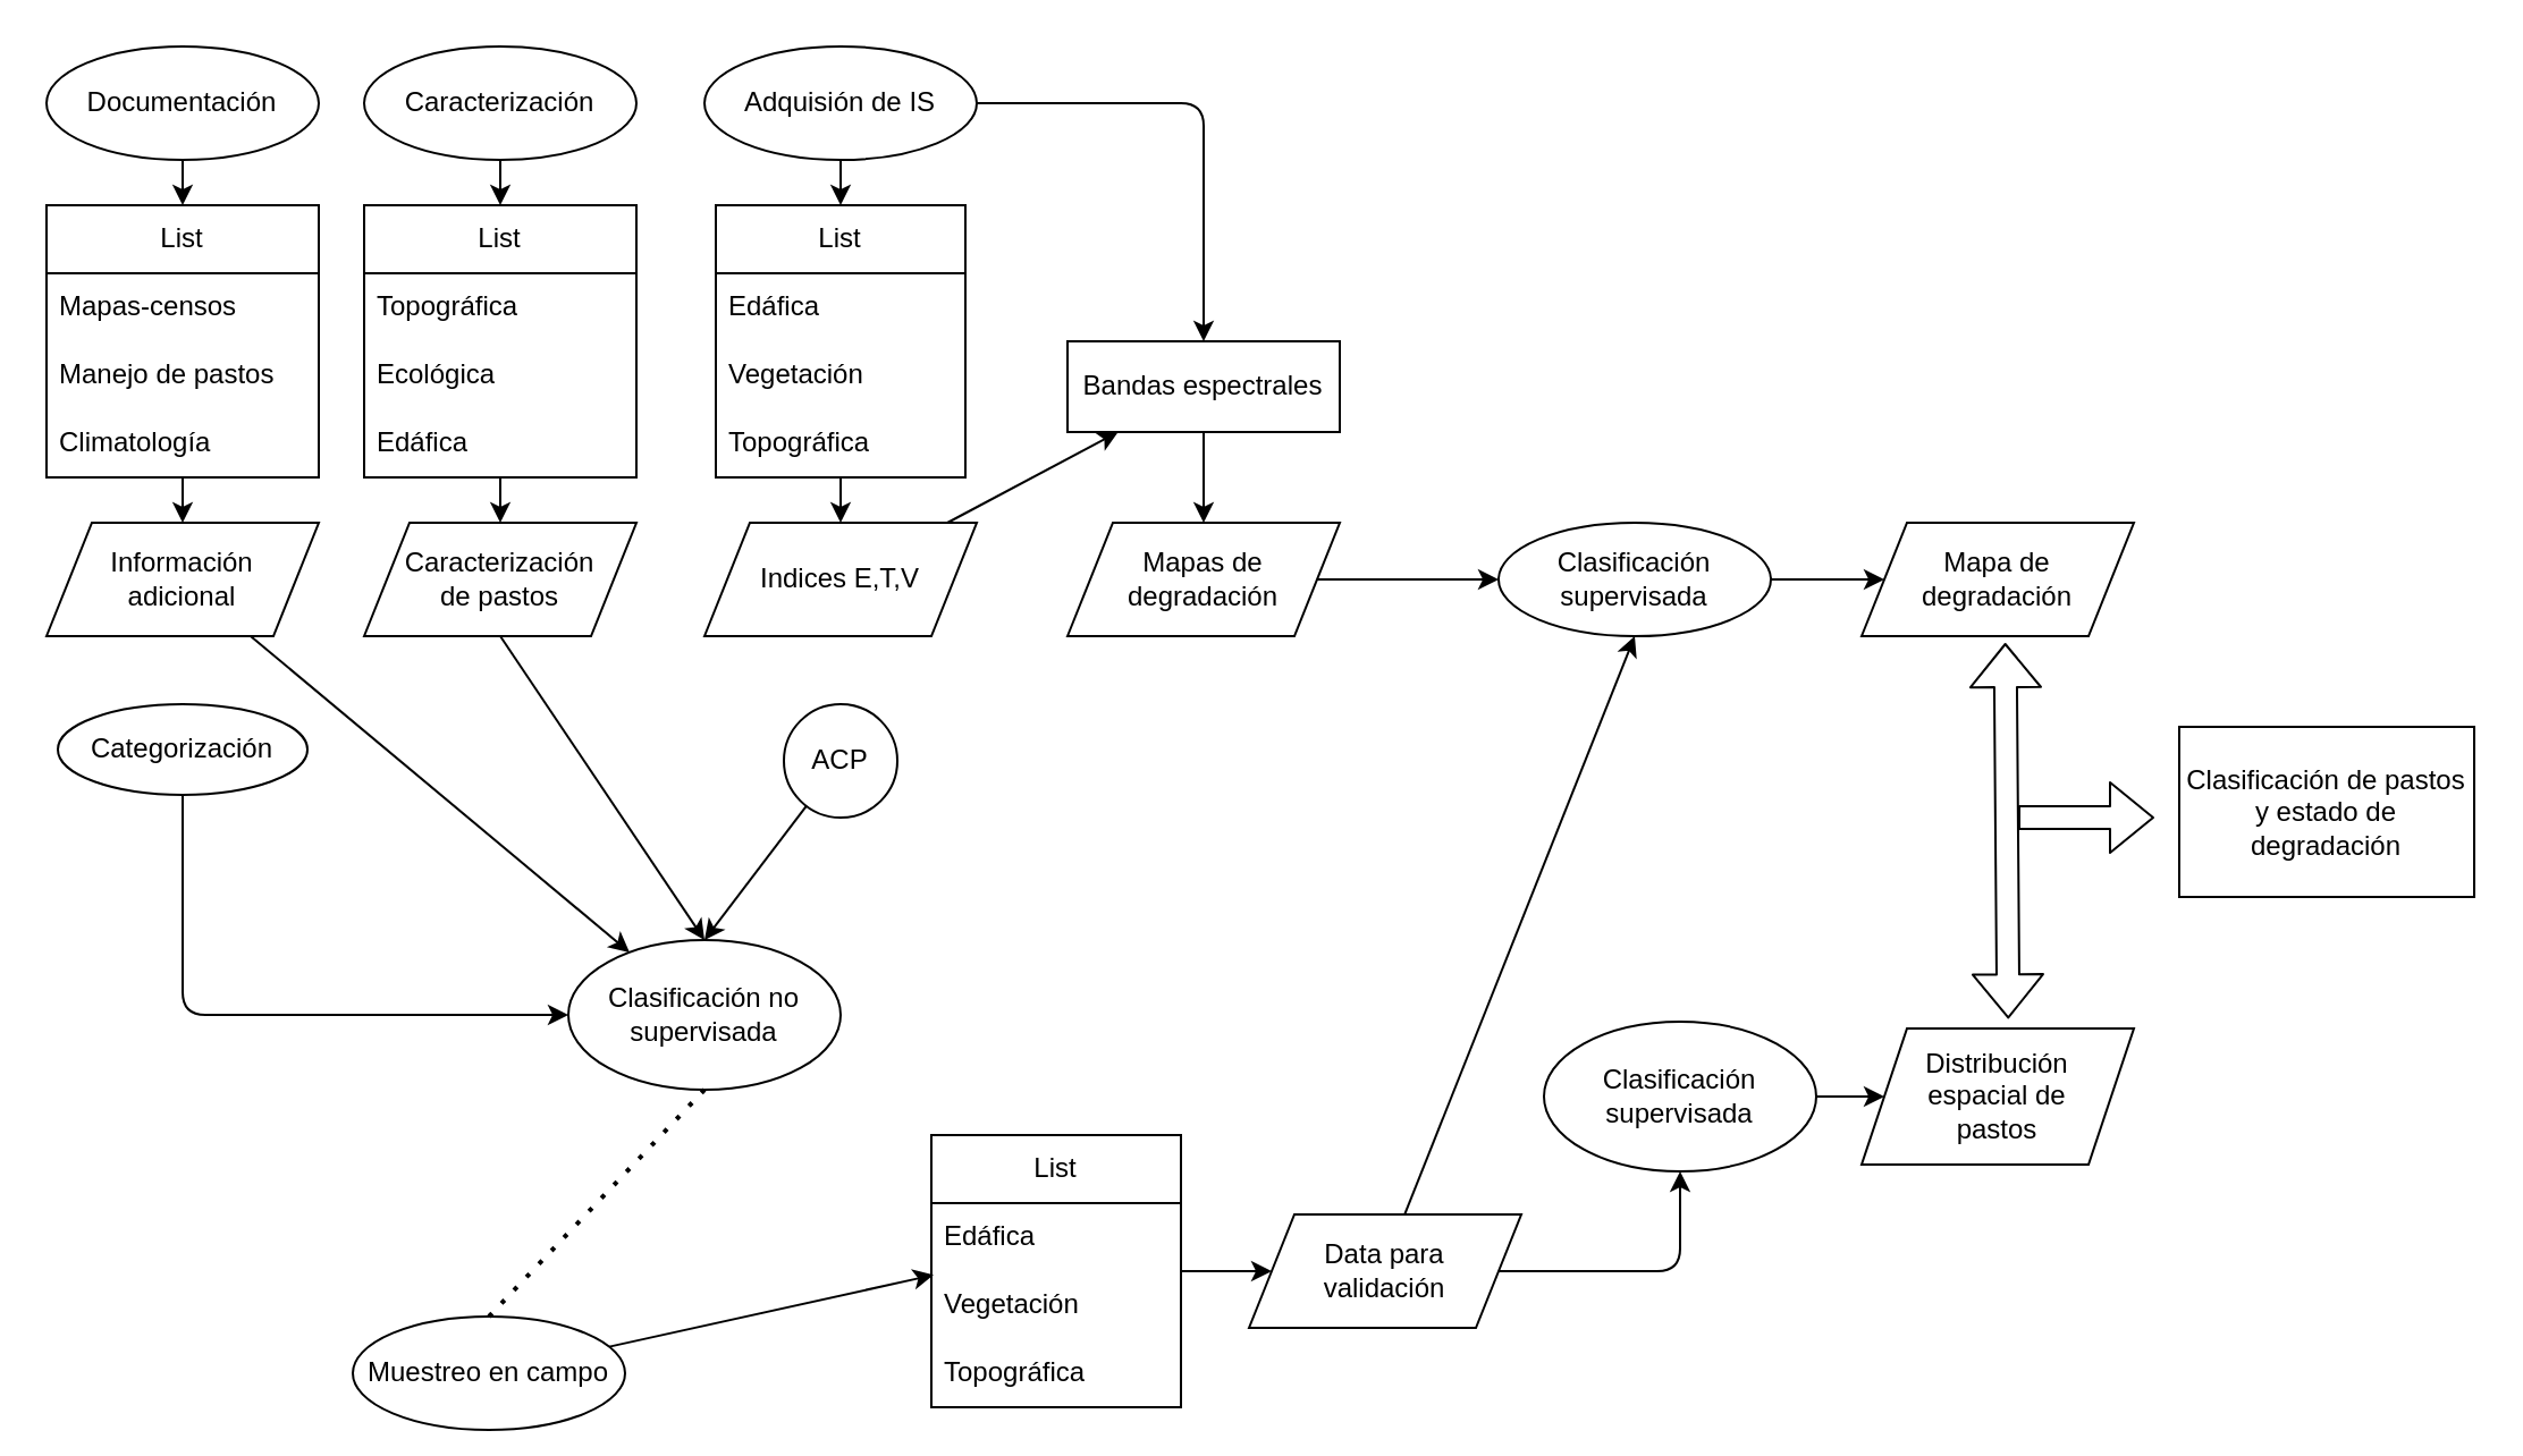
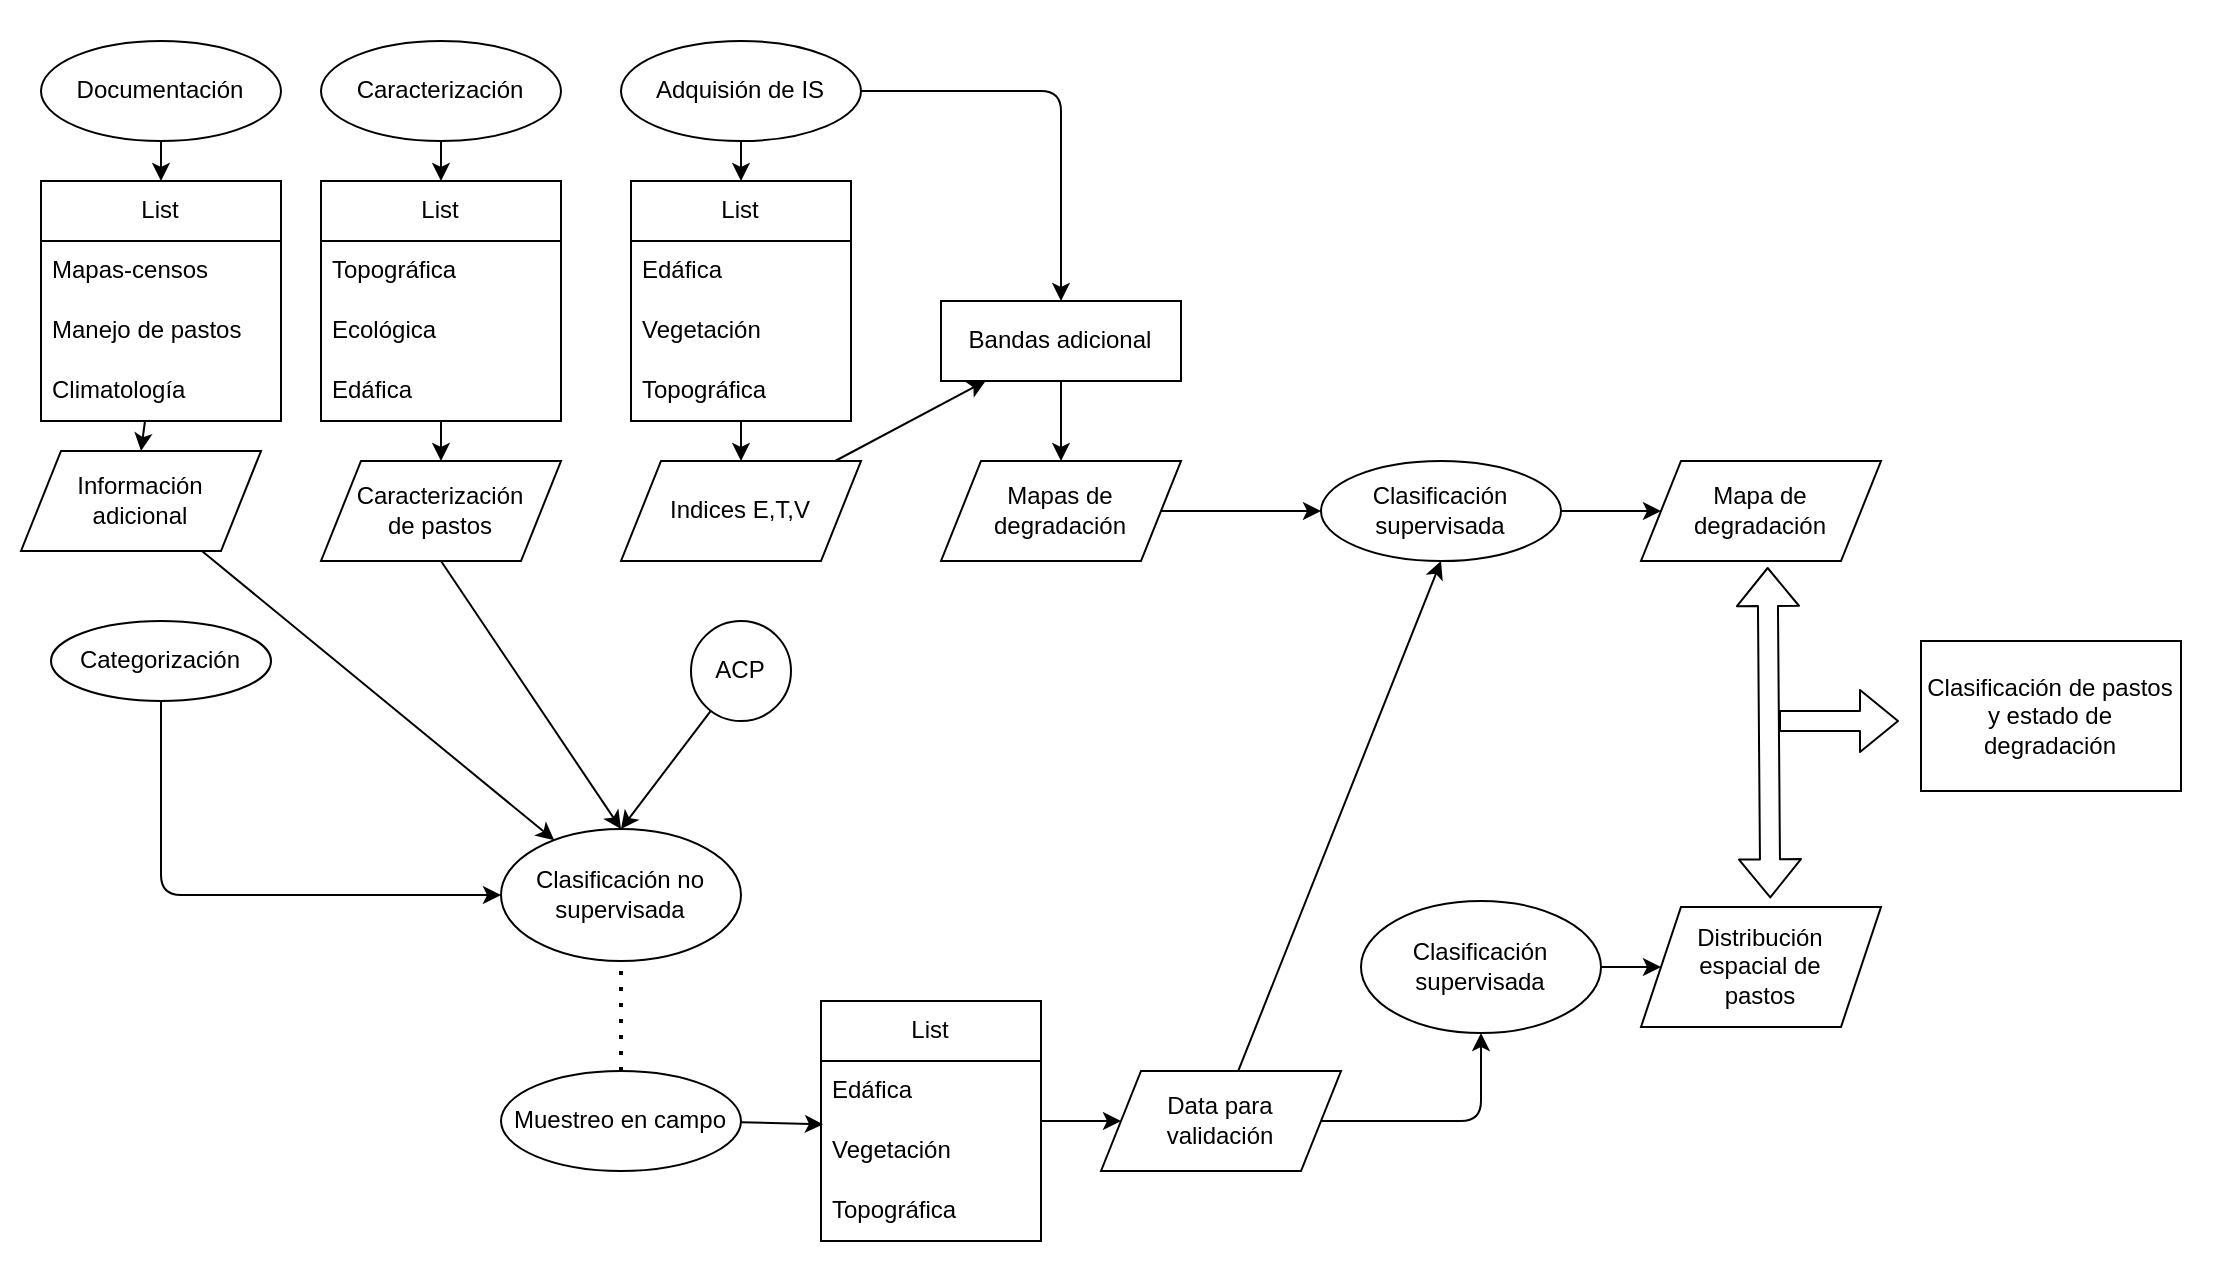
- <mxCell id="50" value="Bandas espectrales" style="rounded=0;whiteSpace=wrap;html=1;" vertex="1" parent="1"><mxGeometry x="470" y="150" width="120" height="40" as="geometry" /></mxCell>
+ <mxCell id="50" value="Bandas adicional" style="rounded=0;whiteSpace=wrap;html=1;" vertex="1" parent="1"><mxGeometry x="470" y="150" width="120" height="40" as="geometry" /></mxCell>
- <mxCell id="31" value="Información &lt;br&gt;adicional" style="shape=parallelogram;perimeter=parallelogramPerimeter;whiteSpace=wrap;html=1;fixedSize=1;" vertex="1" parent="1"><mxGeometry x="20" y="230" width="120" height="50" as="geometry" /></mxCell>
+ <mxCell id="31" value="Información &lt;br&gt;adicional" style="shape=parallelogram;perimeter=parallelogramPerimeter;whiteSpace=wrap;html=1;fixedSize=1;" vertex="1" parent="1"><mxGeometry x="10" y="225" width="120" height="50" as="geometry" /></mxCell>
- <mxCell id="36" value="Muestreo en campo" style="ellipse;whiteSpace=wrap;html=1;" vertex="1" parent="1"><mxGeometry x="155" y="580" width="120" height="50" as="geometry" /></mxCell>
+ <mxCell id="36" value="Muestreo en campo" style="ellipse;whiteSpace=wrap;html=1;" vertex="1" parent="1"><mxGeometry x="250" y="535" width="120" height="50" as="geometry" /></mxCell>
